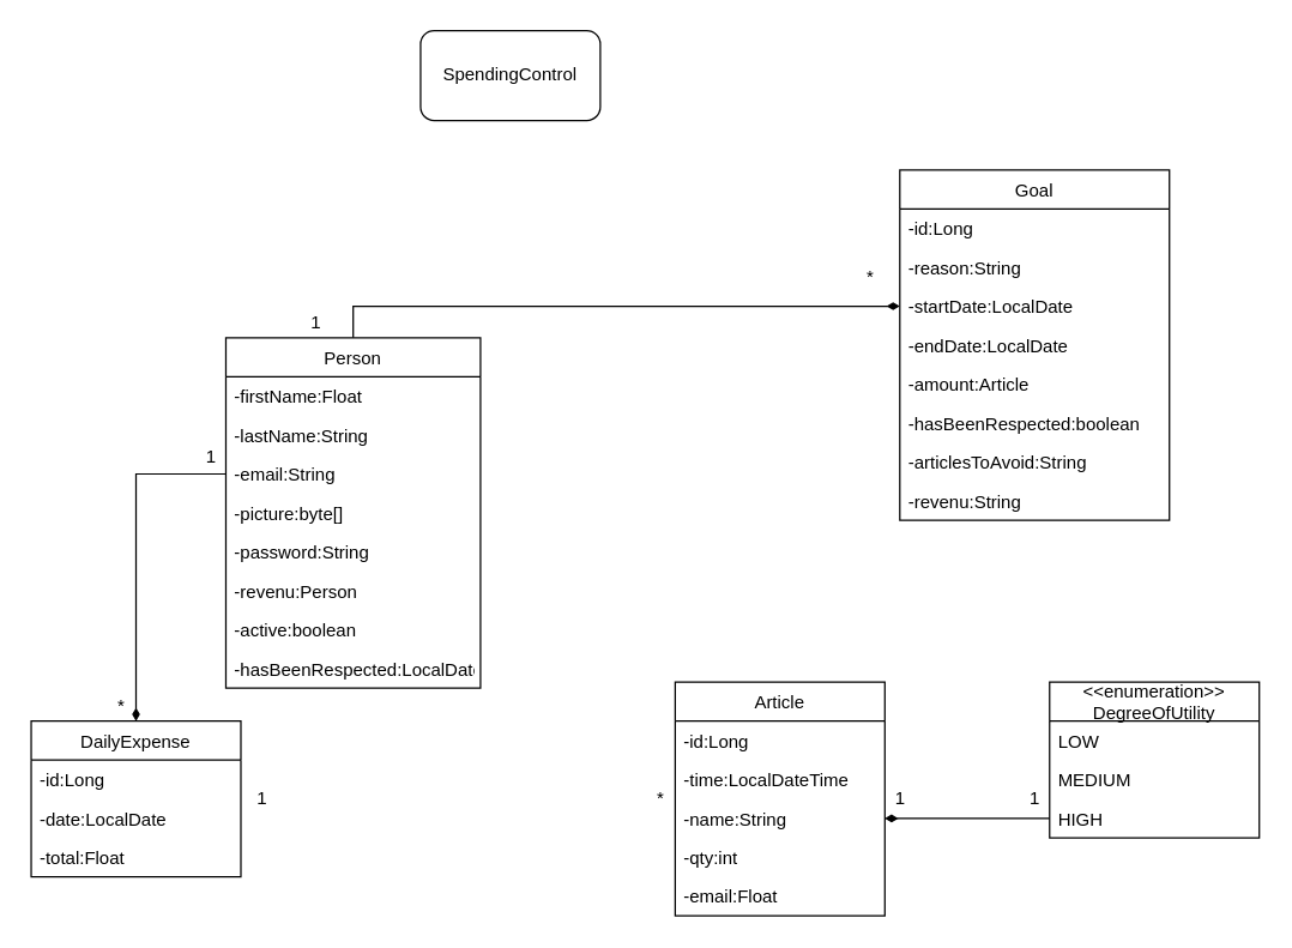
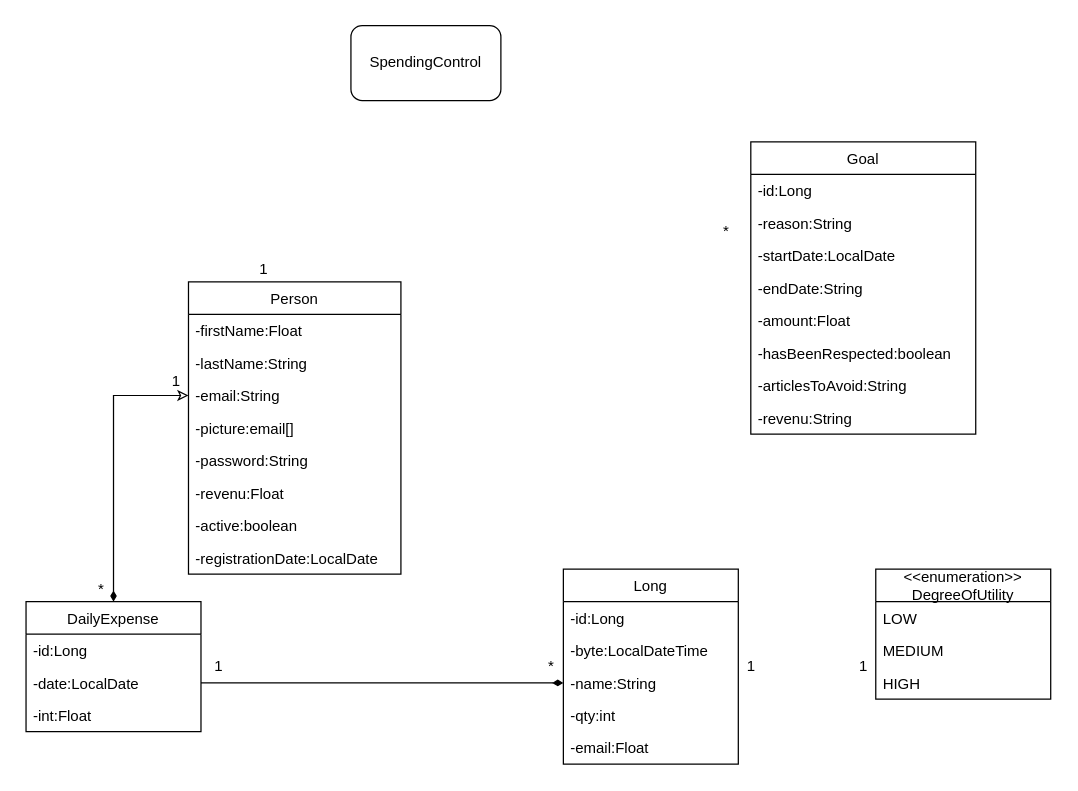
- <mxCell id="2" style="edgeStyle=orthogonalEdgeStyle;rounded=0;orthogonalLoop=1;jettySize=auto;html=1;exitX=0.5;exitY=0;exitDx=0;exitDy=0;startArrow=none;startFill=0;endArrow=diamondThin;endFill=1;" parent="1" source="3" target="31" edge="1"><mxGeometry relative="1" as="geometry" /></mxCell>
- <mxCell id="32" value="-endDate:LocalDate" style="text;strokeColor=none;fillColor=none;align=left;verticalAlign=top;spacingLeft=4;spacingRight=4;overflow=hidden;rotatable=0;points=[[0,0.5],[1,0.5]];portConstraint=eastwest;" parent="28" vertex="1"><mxGeometry y="104" width="180" height="26" as="geometry" /></mxCell>
+ <mxCell id="32" value="-endDate:String" style="text;strokeColor=none;fillColor=none;align=left;verticalAlign=top;spacingLeft=4;spacingRight=4;overflow=hidden;rotatable=0;points=[[0,0.5],[1,0.5]];portConstraint=eastwest;" parent="28" vertex="1"><mxGeometry y="104" width="180" height="26" as="geometry" /></mxCell>
- <mxCell id="33" value="-amount:Article" style="text;strokeColor=none;fillColor=none;align=left;verticalAlign=top;spacingLeft=4;spacingRight=4;overflow=hidden;rotatable=0;points=[[0,0.5],[1,0.5]];portConstraint=eastwest;" parent="28" vertex="1"><mxGeometry y="130" width="180" height="26" as="geometry" /></mxCell>
+ <mxCell id="33" value="-amount:Float" style="text;strokeColor=none;fillColor=none;align=left;verticalAlign=top;spacingLeft=4;spacingRight=4;overflow=hidden;rotatable=0;points=[[0,0.5],[1,0.5]];portConstraint=eastwest;" parent="28" vertex="1"><mxGeometry y="130" width="180" height="26" as="geometry" /></mxCell>
- <mxCell id="12" style="edgeStyle=orthogonalEdgeStyle;rounded=0;orthogonalLoop=1;jettySize=auto;html=1;entryX=0;entryY=0.5;entryDx=0;entryDy=0;endArrow=none;endFill=0;startArrow=diamondThin;startFill=1;" parent="1" source="13" target="6" edge="1"><mxGeometry relative="1" as="geometry" /></mxCell>
+ <mxCell id="12" style="edgeStyle=orthogonalEdgeStyle;rounded=0;orthogonalLoop=1;jettySize=auto;html=1;entryX=0;entryY=0.5;entryDx=0;entryDy=0;endArrow=classic;endFill=0;startArrow=diamondThin;startFill=1;" parent="1" source="13" target="6" edge="1"><mxGeometry relative="1" as="geometry" /></mxCell>
- <mxCell id="7" value="-picture:byte[]" style="text;strokeColor=none;fillColor=none;align=left;verticalAlign=top;spacingLeft=4;spacingRight=4;overflow=hidden;rotatable=0;points=[[0,0.5],[1,0.5]];portConstraint=eastwest;" parent="3" vertex="1"><mxGeometry y="104" width="170" height="26" as="geometry" /></mxCell>
+ <mxCell id="7" value="-picture:email[]" style="text;strokeColor=none;fillColor=none;align=left;verticalAlign=top;spacingLeft=4;spacingRight=4;overflow=hidden;rotatable=0;points=[[0,0.5],[1,0.5]];portConstraint=eastwest;" parent="3" vertex="1"><mxGeometry y="104" width="170" height="26" as="geometry" /></mxCell>
- <mxCell id="9" value="-revenu:Person" style="text;strokeColor=none;fillColor=none;align=left;verticalAlign=top;spacingLeft=4;spacingRight=4;overflow=hidden;rotatable=0;points=[[0,0.5],[1,0.5]];portConstraint=eastwest;" parent="3" vertex="1"><mxGeometry y="156" width="170" height="26" as="geometry" /></mxCell>
+ <mxCell id="9" value="-revenu:Float" style="text;strokeColor=none;fillColor=none;align=left;verticalAlign=top;spacingLeft=4;spacingRight=4;overflow=hidden;rotatable=0;points=[[0,0.5],[1,0.5]];portConstraint=eastwest;" parent="3" vertex="1"><mxGeometry y="156" width="170" height="26" as="geometry" /></mxCell>
- <mxCell id="11" value="-hasBeenRespected:LocalDate" style="text;strokeColor=none;fillColor=none;align=left;verticalAlign=top;spacingLeft=4;spacingRight=4;overflow=hidden;rotatable=0;points=[[0,0.5],[1,0.5]];portConstraint=eastwest;" parent="3" vertex="1"><mxGeometry y="208" width="170" height="26" as="geometry" /></mxCell>
+ <mxCell id="11" value="-registrationDate:LocalDate" style="text;strokeColor=none;fillColor=none;align=left;verticalAlign=top;spacingLeft=4;spacingRight=4;overflow=hidden;rotatable=0;points=[[0,0.5],[1,0.5]];portConstraint=eastwest;" parent="3" vertex="1"><mxGeometry y="208" width="170" height="26" as="geometry" /></mxCell>
- <mxCell id="17" value="Article" style="swimlane;fontStyle=0;childLayout=stackLayout;horizontal=1;startSize=26;fillColor=none;horizontalStack=0;resizeParent=1;resizeParentMax=0;resizeLast=0;collapsible=1;marginBottom=0;" parent="1" vertex="1"><mxGeometry x="450" y="455" width="140" height="156" as="geometry" /></mxCell>
+ <mxCell id="17" value="Long" style="swimlane;fontStyle=0;childLayout=stackLayout;horizontal=1;startSize=26;fillColor=none;horizontalStack=0;resizeParent=1;resizeParentMax=0;resizeLast=0;collapsible=1;marginBottom=0;" parent="1" vertex="1"><mxGeometry x="450" y="455" width="140" height="156" as="geometry" /></mxCell>
- <mxCell id="19" value="-time:LocalDateTime" style="text;strokeColor=none;fillColor=none;align=left;verticalAlign=top;spacingLeft=4;spacingRight=4;overflow=hidden;rotatable=0;points=[[0,0.5],[1,0.5]];portConstraint=eastwest;" parent="17" vertex="1"><mxGeometry y="52" width="140" height="26" as="geometry" /></mxCell>
+ <mxCell id="19" value="-byte:LocalDateTime" style="text;strokeColor=none;fillColor=none;align=left;verticalAlign=top;spacingLeft=4;spacingRight=4;overflow=hidden;rotatable=0;points=[[0,0.5],[1,0.5]];portConstraint=eastwest;" parent="17" vertex="1"><mxGeometry y="52" width="140" height="26" as="geometry" /></mxCell>
+ <mxCell id="23" style="edgeStyle=orthogonalEdgeStyle;rounded=0;orthogonalLoop=1;jettySize=auto;html=1;exitX=1;exitY=0.5;exitDx=0;exitDy=0;endArrow=diamondThin;endFill=1;" parent="1" source="15" target="20" edge="1"><mxGeometry relative="1" as="geometry" /></mxCell>
- <mxCell id="44" style="edgeStyle=orthogonalEdgeStyle;rounded=0;orthogonalLoop=1;jettySize=auto;html=1;exitX=1;exitY=0.5;exitDx=0;exitDy=0;entryX=0;entryY=0.5;entryDx=0;entryDy=0;startArrow=diamondThin;startFill=1;endArrow=none;endFill=0;" parent="1" source="20" target="43" edge="1"><mxGeometry relative="1" as="geometry" /></mxCell>
- <mxCell id="16" value="-total:Float" style="text;strokeColor=none;fillColor=none;align=left;verticalAlign=top;spacingLeft=4;spacingRight=4;overflow=hidden;rotatable=0;points=[[0,0.5],[1,0.5]];portConstraint=eastwest;" parent="13" vertex="1"><mxGeometry y="78" width="140" height="26" as="geometry" /></mxCell>
+ <mxCell id="16" value="-int:Float" style="text;strokeColor=none;fillColor=none;align=left;verticalAlign=top;spacingLeft=4;spacingRight=4;overflow=hidden;rotatable=0;points=[[0,0.5],[1,0.5]];portConstraint=eastwest;" parent="13" vertex="1"><mxGeometry y="78" width="140" height="26" as="geometry" /></mxCell>
